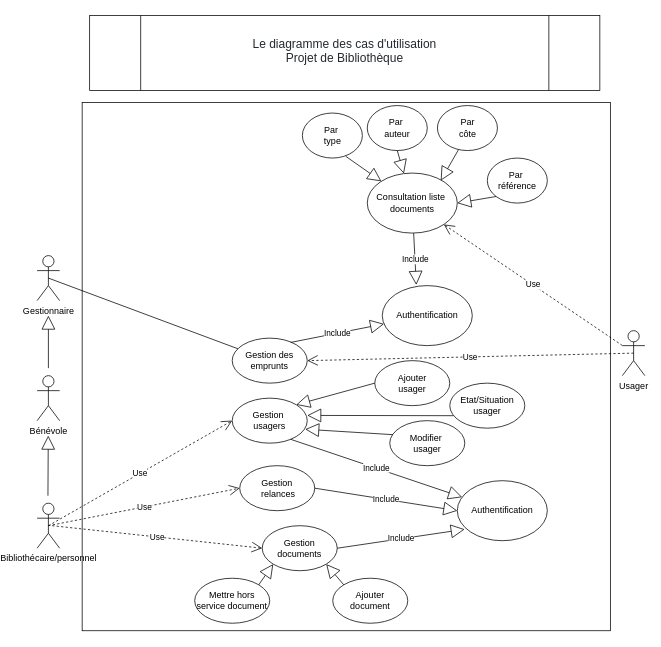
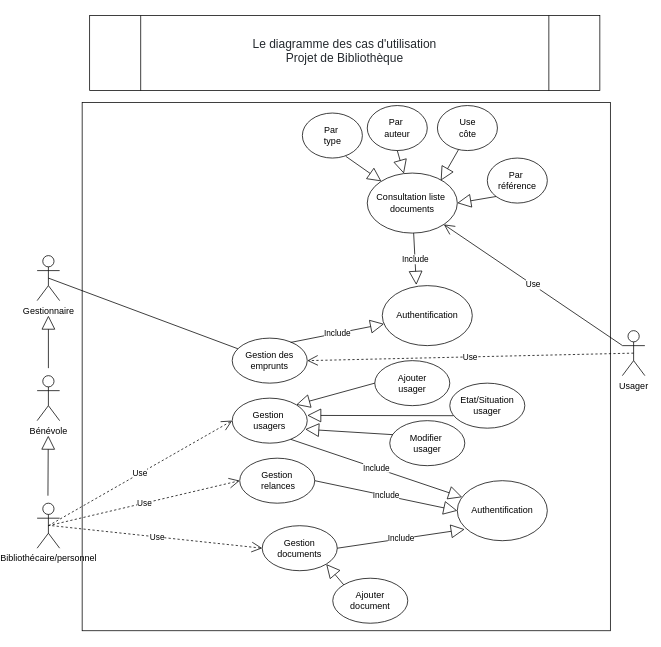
- <mxCell id="14" value="Par &lt;br&gt;côte" style="ellipse;whiteSpace=wrap;html=1;" parent="1" vertex="1"><mxGeometry x="553.5" y="140" width="80" height="60" as="geometry" /></mxCell>
+ <mxCell id="14" value="Use &lt;br&gt;côte" style="ellipse;whiteSpace=wrap;html=1;" parent="1" vertex="1"><mxGeometry x="553.5" y="140" width="80" height="60" as="geometry" /></mxCell>
- <mxCell id="17" value="Use" style="endArrow=open;endSize=12;dashed=1;html=1;" parent="1" source="4" target="9" edge="1"><mxGeometry width="160" relative="1" as="geometry"><mxPoint x="310" y="350" as="sourcePoint" /><mxPoint x="470" y="350" as="targetPoint" /></mxGeometry></mxCell>
+ <mxCell id="17" value="Use" style="endArrow=open;endSize=12;dashed=0;html=1;" parent="1" source="4" target="9" edge="1"><mxGeometry width="160" relative="1" as="geometry"><mxPoint x="310" y="350" as="sourcePoint" /><mxPoint x="470" y="350" as="targetPoint" /></mxGeometry></mxCell>
- <mxCell id="25" value="Gestion&lt;br&gt;&amp;nbsp;relances" style="ellipse;whiteSpace=wrap;html=1;" parent="1" vertex="1"><mxGeometry x="290" y="620" width="100" height="60" as="geometry" /></mxCell>
+ <mxCell id="25" value="Gestion&lt;br&gt;&amp;nbsp;relances" style="ellipse;whiteSpace=wrap;html=1;" parent="1" vertex="1"><mxGeometry x="290" y="610" width="100" height="60" as="geometry" /></mxCell>
- <mxCell id="41" value="" style="endArrow=block;endSize=16;endFill=0;html=1;entryX=0;entryY=1;entryDx=0;entryDy=0;exitX=1;exitY=0;exitDx=0;exitDy=0;" parent="1" source="34" target="26" edge="1"><mxGeometry width="160" relative="1" as="geometry"><mxPoint x="504.2" y="598.66" as="sourcePoint" /><mxPoint x="375.496" y="591.129" as="targetPoint" /></mxGeometry></mxCell>
- <mxCell id="34" value="Mettre hors service document" style="ellipse;whiteSpace=wrap;html=1;" parent="1" vertex="1"><mxGeometry x="230" y="770" width="100" height="60" as="geometry" /></mxCell>
